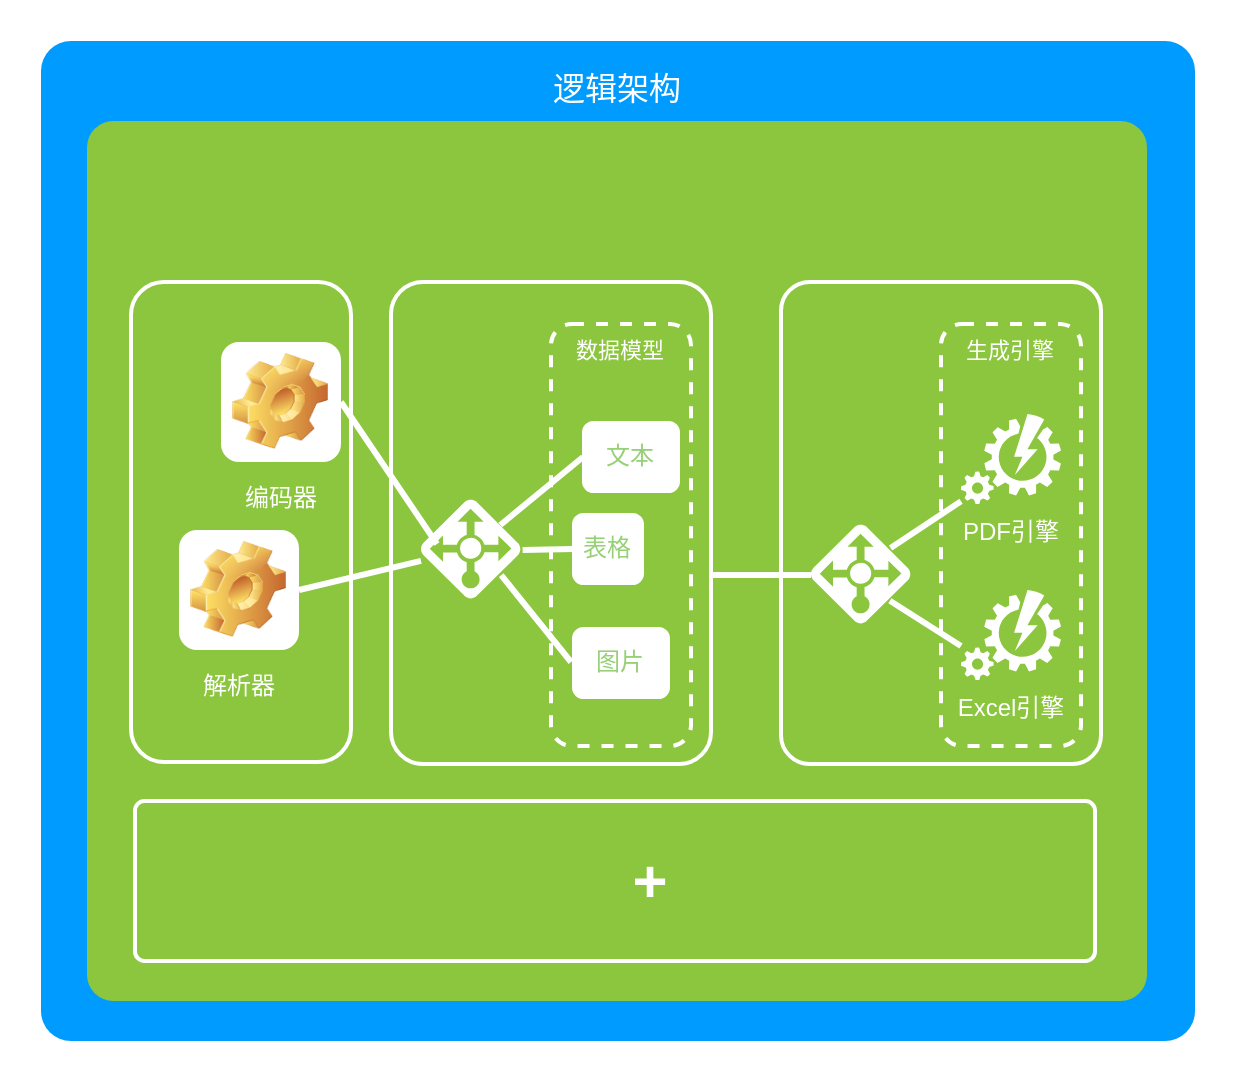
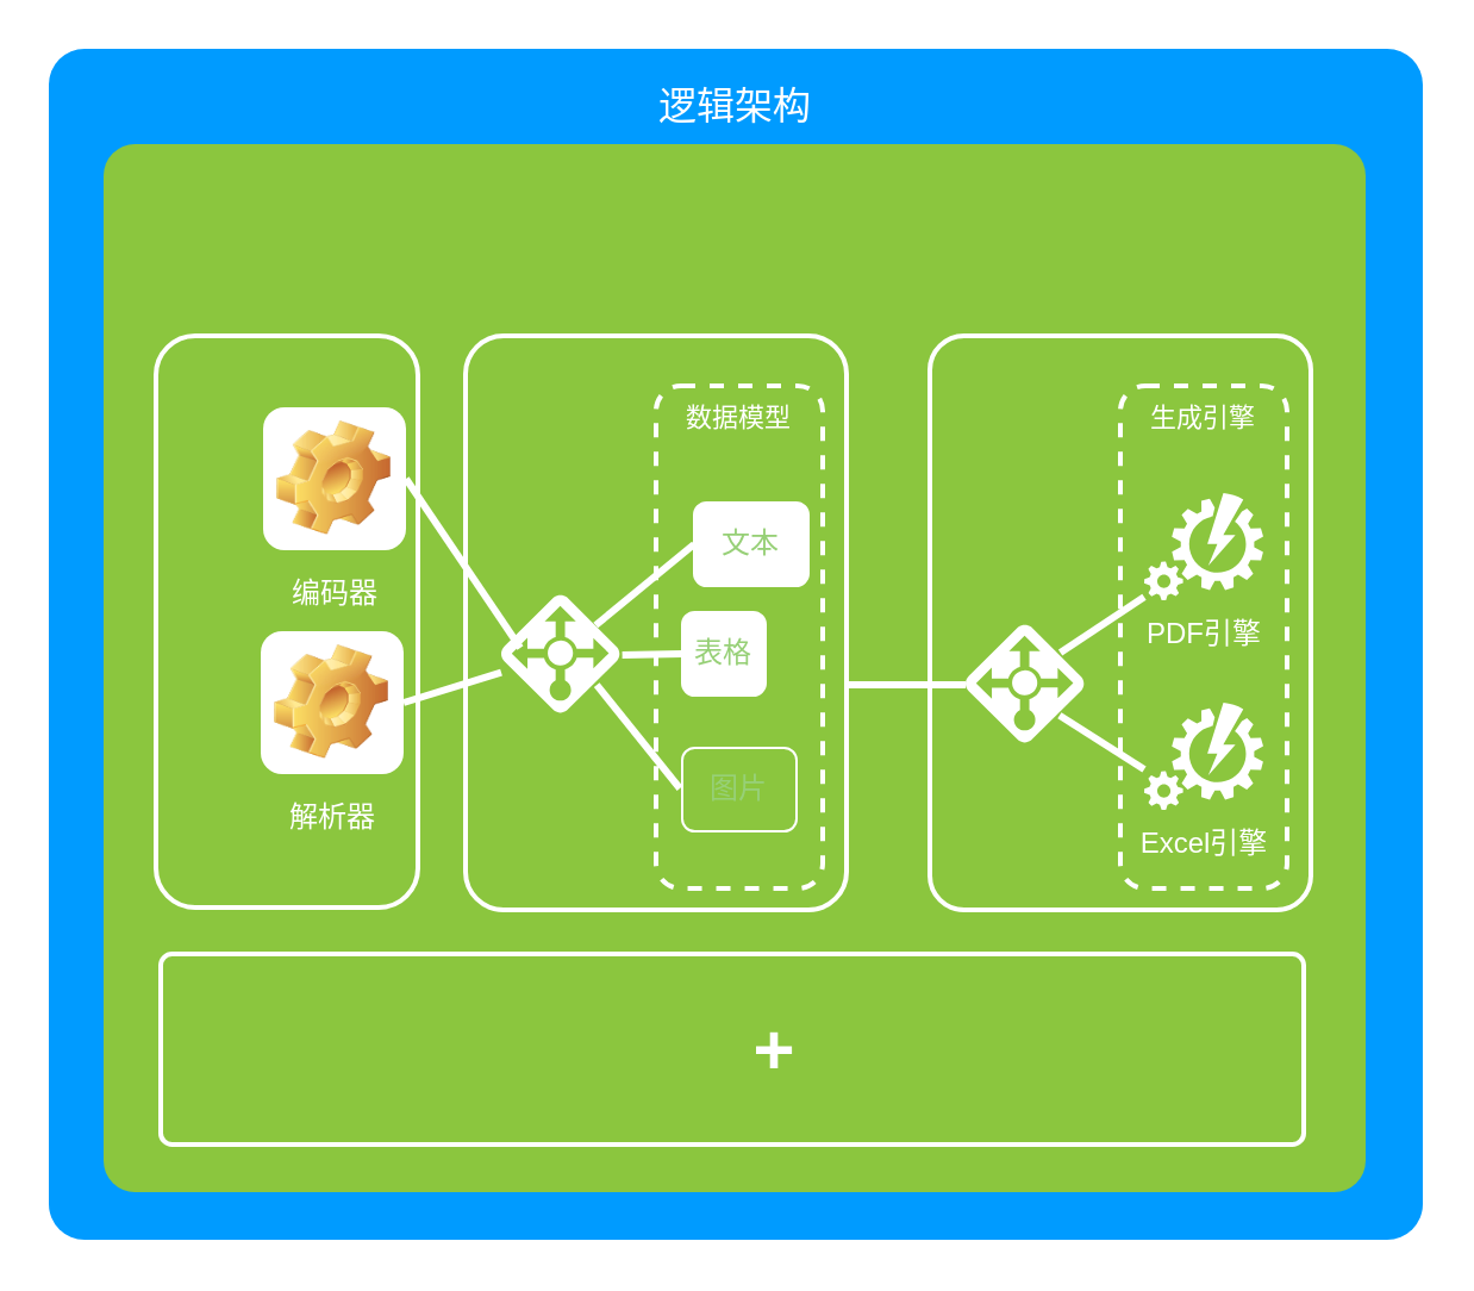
- <mxCell id="20" value="解析器" style="icon;html=1;image=img/clipart/Gear_128x128.png;fontColor=#FFFFFF;labelBackgroundColor=none;strokeColor=none;" parent="1" vertex="1"><mxGeometry x="89" y="264.5" width="60" height="60" as="geometry" /></mxCell>
+ <mxCell id="20" value="解析器" style="icon;html=1;image=img/clipart/Gear_128x128.png;fontColor=#FFFFFF;labelBackgroundColor=none;strokeColor=none;" parent="1" vertex="1"><mxGeometry x="109" y="264.5" width="60" height="60" as="geometry" /></mxCell>
- <mxCell id="23" value="&lt;font color=&quot;#97d077&quot;&gt;图片&lt;/font&gt;" style="rounded=1;whiteSpace=wrap;html=1;strokeColor=#FFFFFF;" parent="1" vertex="1"><mxGeometry x="286" y="313.5" width="48" height="35" as="geometry" /></mxCell>
+ <mxCell id="23" value="&lt;font color=&quot;#97d077&quot;&gt;图片&lt;/font&gt;" style="rounded=1;whiteSpace=wrap;html=1;strokeColor=#FFFFFF;fillColor=#8bc63e;" parent="1" vertex="1"><mxGeometry x="286" y="313.5" width="48" height="35" as="geometry" /></mxCell>
